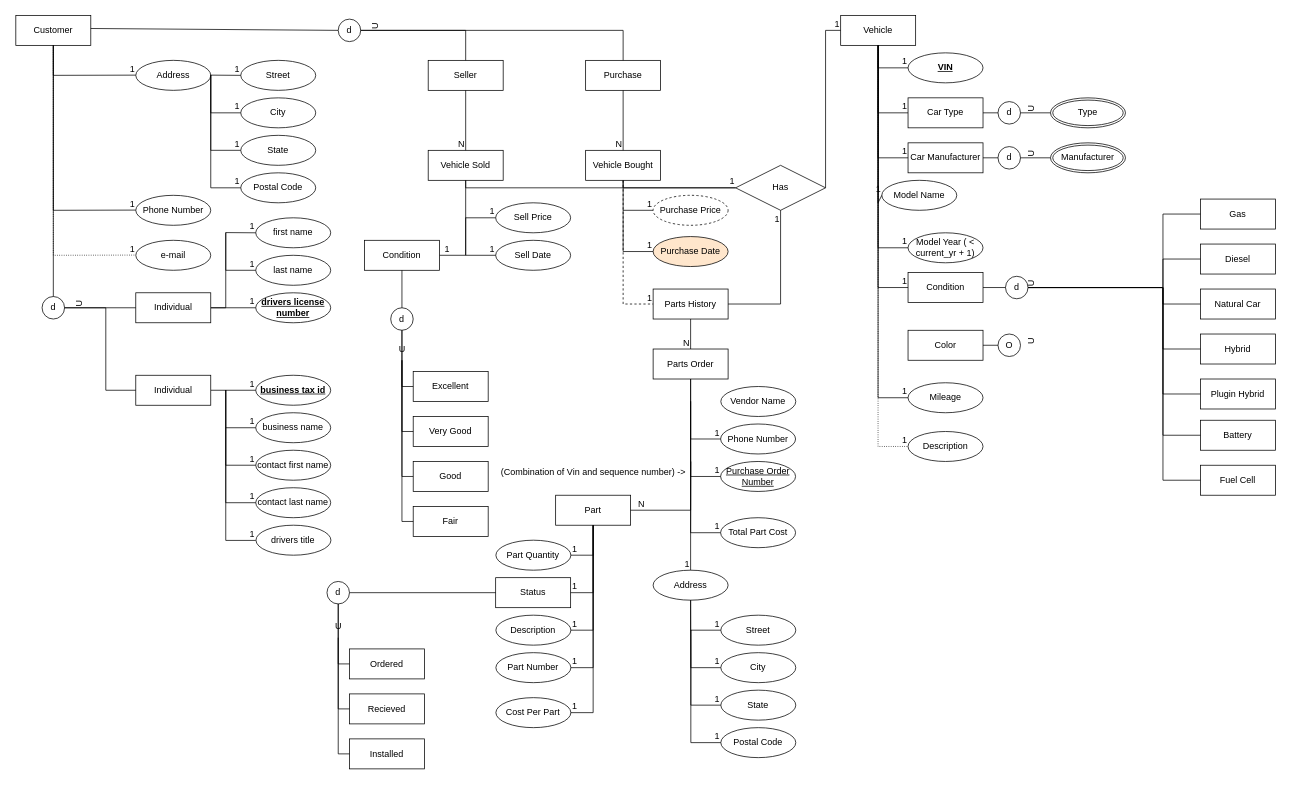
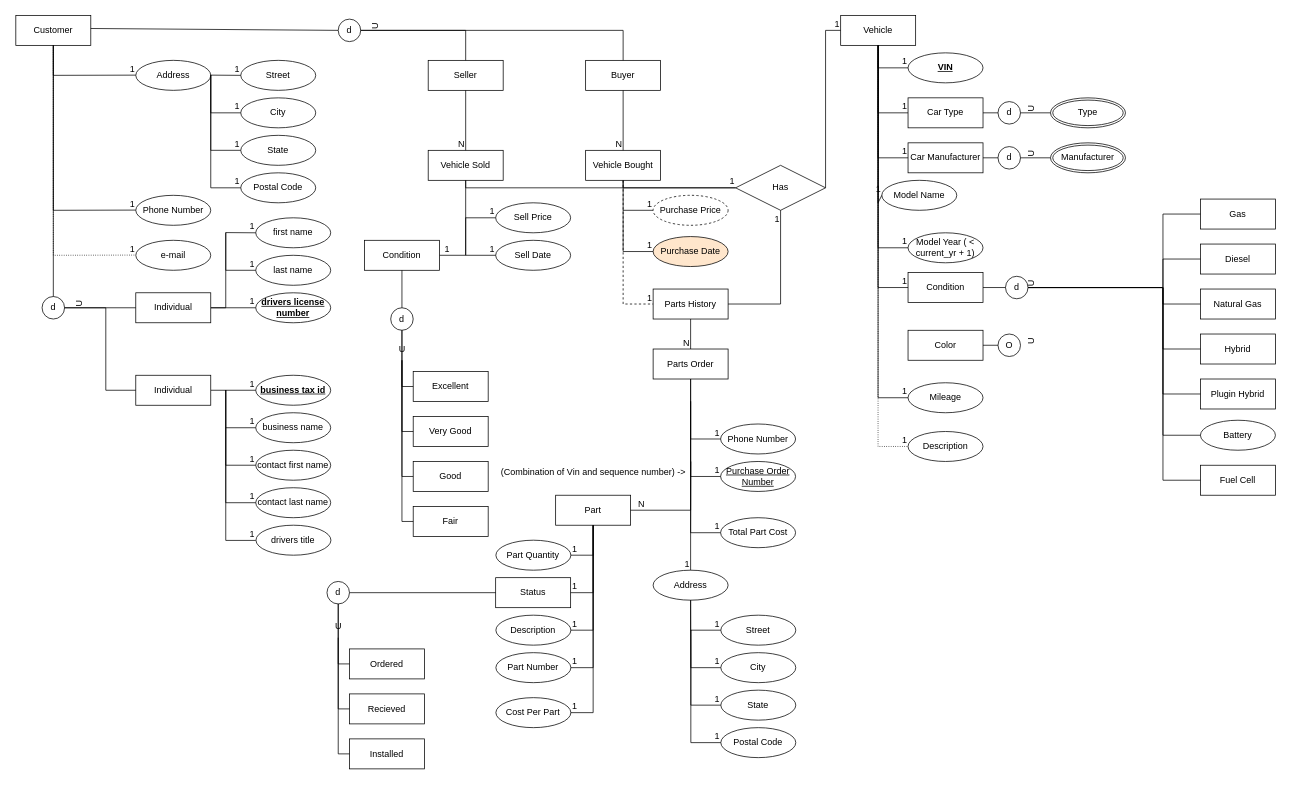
- <mxCell id="56" value="Purchase" style="whiteSpace=wrap;html=1;align=center;" vertex="1" parent="1"><mxGeometry x="780" y="80" width="100" height="40" as="geometry" /></mxCell>
+ <mxCell id="56" value="Buyer" style="whiteSpace=wrap;html=1;align=center;" vertex="1" parent="1"><mxGeometry x="780" y="80" width="100" height="40" as="geometry" /></mxCell>
- <mxCell id="186" value="Natural Car" style="whiteSpace=wrap;html=1;align=center;" vertex="1" parent="1"><mxGeometry x="1600" y="385" width="100" height="40" as="geometry" /></mxCell>
+ <mxCell id="186" value="Natural Gas" style="whiteSpace=wrap;html=1;align=center;" vertex="1" parent="1"><mxGeometry x="1600" y="385" width="100" height="40" as="geometry" /></mxCell>
- <mxCell id="111" value="Vendor Name" style="ellipse;whiteSpace=wrap;html=1;align=center;" vertex="1" parent="1"><mxGeometry x="960.29" y="515" width="100" height="40" as="geometry" /></mxCell>
- <mxCell id="196" value="Battery" style="whiteSpace=wrap;html=1;align=center;" vertex="1" parent="1"><mxGeometry x="1600" y="560" width="100" height="40" as="geometry" /></mxCell>
+ <mxCell id="196" value="Battery" style="ellipse;whiteSpace=wrap;html=1;align=center;" vertex="1" parent="1"><mxGeometry x="1600" y="560" width="100" height="40" as="geometry" /></mxCell>
